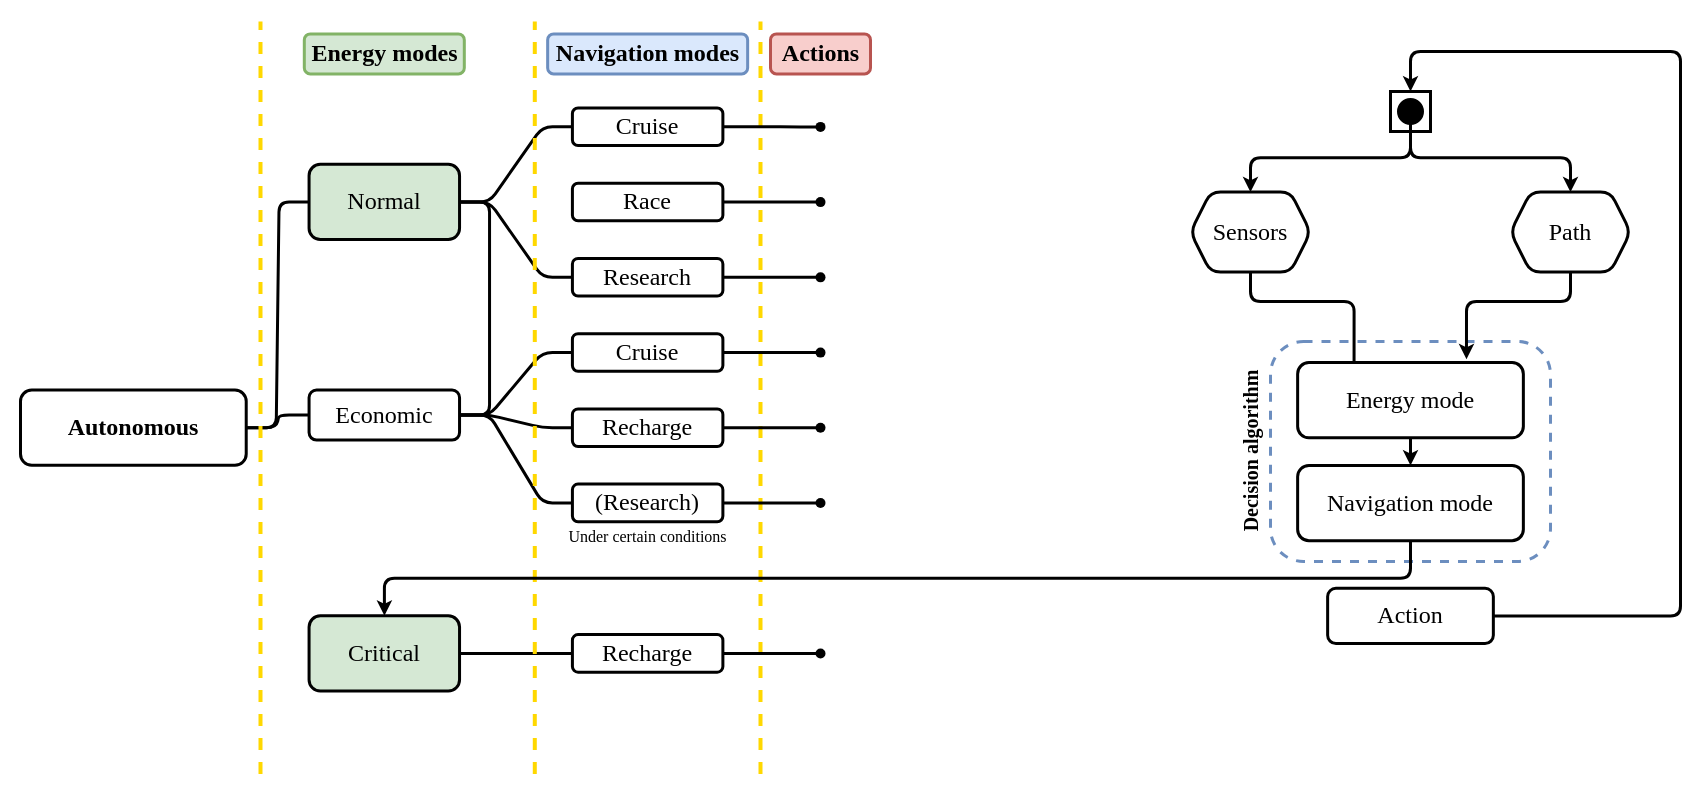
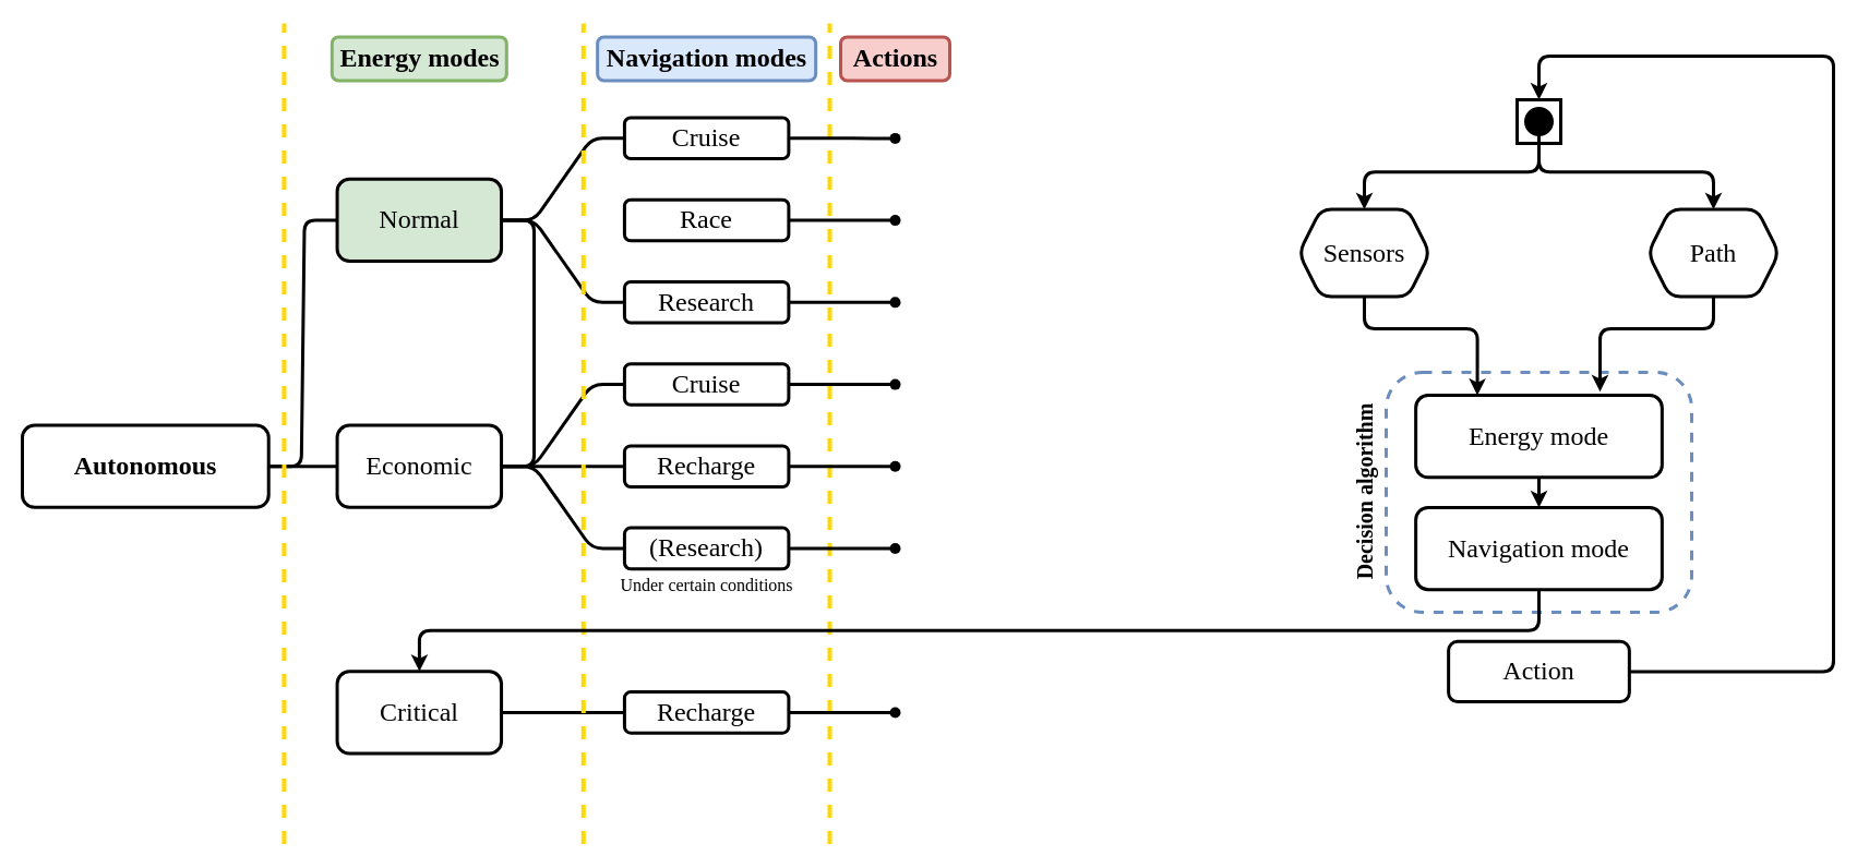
- <mxCell id="48" style="edgeStyle=orthogonalEdgeStyle;rounded=1;html=1;exitX=0.5;exitY=1;exitDx=0;exitDy=0;entryX=0.25;entryY=0;entryDx=0;entryDy=0;strokeColor=#000000;strokeWidth=3;fontFamily=Calibri;fontSize=24;startArrow=none;startFill=0;endArrow=none;endFill=1;elbow=vertical;" edge="1" parent="1" source="49" target="44"><mxGeometry relative="1" as="geometry"><Array as="points"><mxPoint x="1250" y="301" /><mxPoint x="1354" y="301" /></Array></mxGeometry></mxCell>
+ <mxCell id="48" style="edgeStyle=orthogonalEdgeStyle;rounded=1;html=1;exitX=0.5;exitY=1;exitDx=0;exitDy=0;entryX=0.25;entryY=0;entryDx=0;entryDy=0;strokeColor=#000000;strokeWidth=3;fontFamily=Calibri;fontSize=24;startArrow=none;startFill=0;endArrow=classic;endFill=1;elbow=vertical;" edge="1" parent="1" source="49" target="44"><mxGeometry relative="1" as="geometry"><Array as="points"><mxPoint x="1250" y="301" /><mxPoint x="1354" y="301" /></Array></mxGeometry></mxCell>
- <mxCell id="6" value="Economic" style="rounded=1;whiteSpace=wrap;html=1;fontFamily=Calibri;fontSize=24;fontStyle=0;strokeWidth=3;" vertex="1" parent="1"><mxGeometry x="308.573" y="389.57" width="150.477" height="50" as="geometry" /></mxCell>
+ <mxCell id="6" value="Economic" style="rounded=1;whiteSpace=wrap;html=1;fontFamily=Calibri;fontSize=24;fontStyle=0;strokeWidth=3;" vertex="1" parent="1"><mxGeometry x="308.573" y="389.57" width="150.477" height="75.238" as="geometry" /></mxCell>
- <mxCell id="8" value="Critical" style="rounded=1;whiteSpace=wrap;html=1;fontFamily=Calibri;fontSize=24;fontStyle=0;strokeWidth=3;fillColor=#d5e8d4;" vertex="1" parent="1"><mxGeometry x="308.573" y="615.285" width="150.477" height="75.238" as="geometry" /></mxCell>
+ <mxCell id="8" value="Critical" style="rounded=1;whiteSpace=wrap;html=1;fontFamily=Calibri;fontSize=24;fontStyle=0;strokeWidth=3;" vertex="1" parent="1"><mxGeometry x="308.573" y="615.285" width="150.477" height="75.238" as="geometry" /></mxCell>
